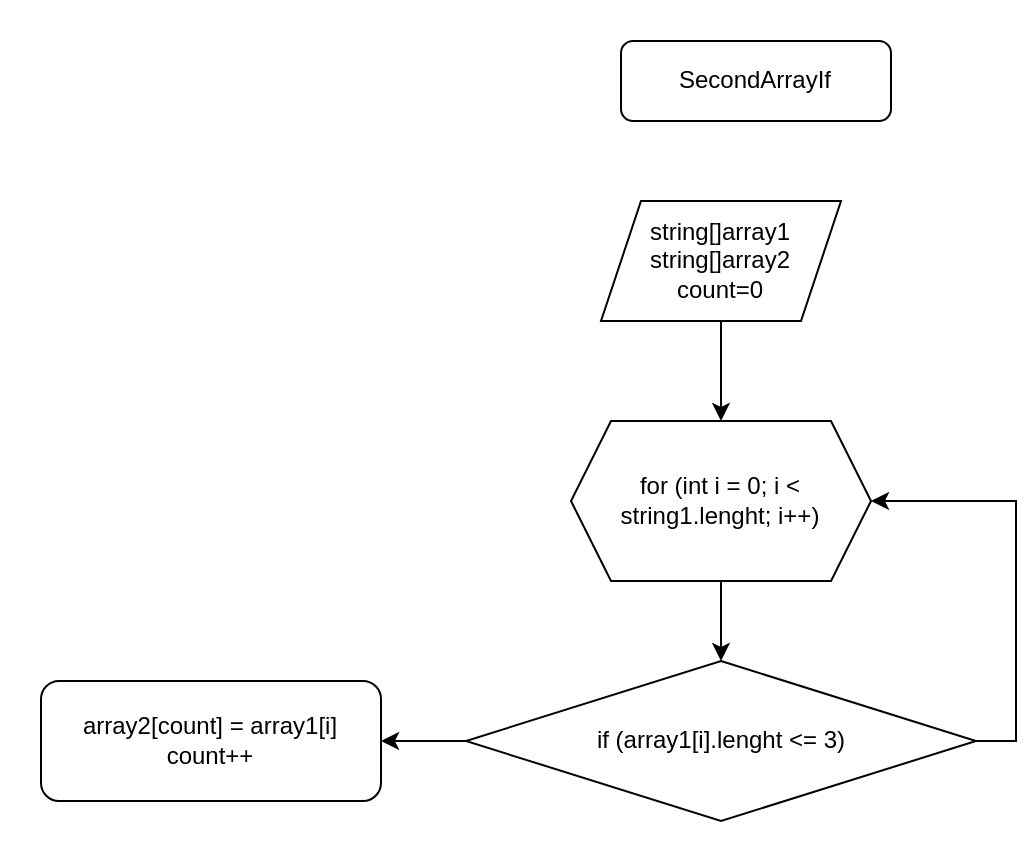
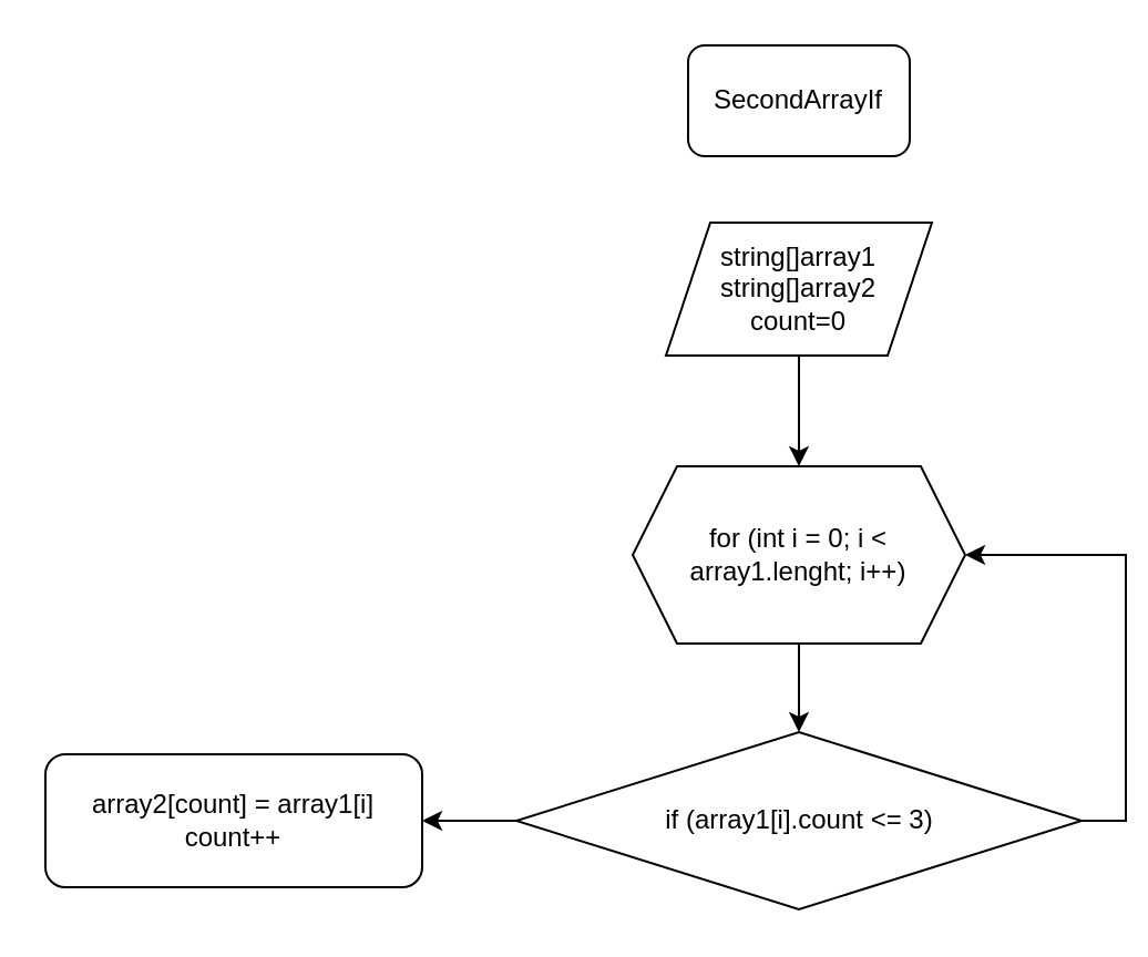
- <mxCell id="2" value="SecondArrayIf" style="rounded=1;whiteSpace=wrap;html=1;" vertex="1" parent="1"><mxGeometry x="310" y="20" width="135" height="40" as="geometry" /></mxCell>
+ <mxCell id="2" value="SecondArrayIf" style="rounded=1;whiteSpace=wrap;html=1;" vertex="1" parent="1"><mxGeometry x="310" y="20" width="100" height="50" as="geometry" /></mxCell>
- <mxCell id="9" value="for (int i = 0; i &amp;lt; string1.lenght; i++)" style="shape=hexagon;perimeter=hexagonPerimeter2;whiteSpace=wrap;html=1;fixedSize=1;" vertex="1" parent="1"><mxGeometry x="285" y="210" width="150" height="80" as="geometry" /></mxCell>
+ <mxCell id="9" value="for (int i = 0; i &amp;lt; array1.lenght; i++)" style="shape=hexagon;perimeter=hexagonPerimeter2;whiteSpace=wrap;html=1;fixedSize=1;" vertex="1" parent="1"><mxGeometry x="285" y="210" width="150" height="80" as="geometry" /></mxCell>
- <mxCell id="5" value="if (array1[i].lenght &amp;lt;= 3)" style="rhombus;whiteSpace=wrap;html=1;" vertex="1" parent="1"><mxGeometry x="232.5" y="330" width="255" height="80" as="geometry" /></mxCell>
+ <mxCell id="5" value="if (array1[i].count &amp;lt;= 3)" style="rhombus;whiteSpace=wrap;html=1;" vertex="1" parent="1"><mxGeometry x="232.5" y="330" width="255" height="80" as="geometry" /></mxCell>
